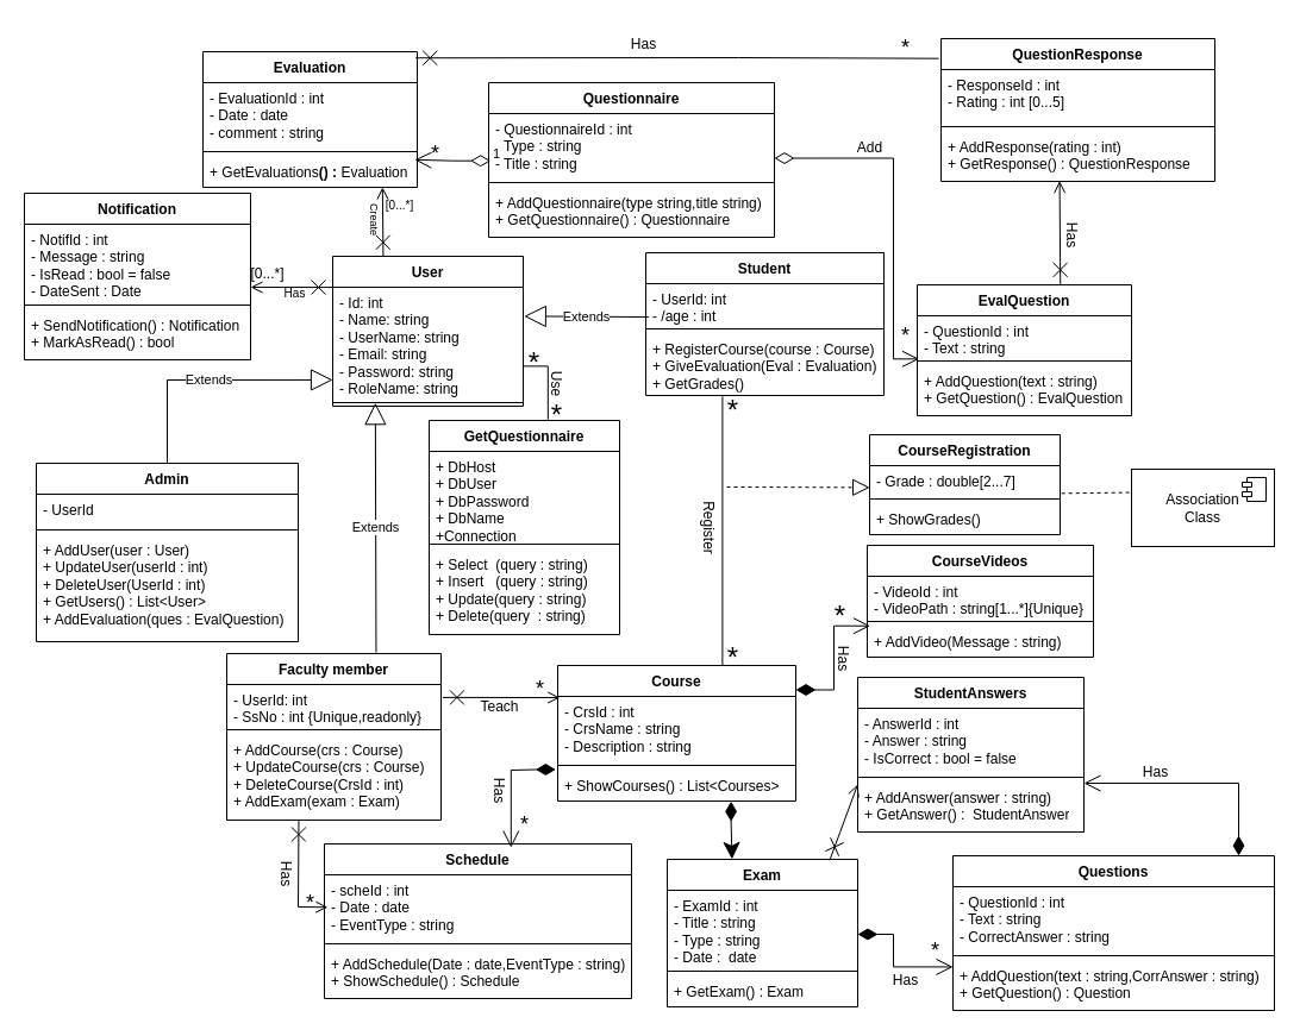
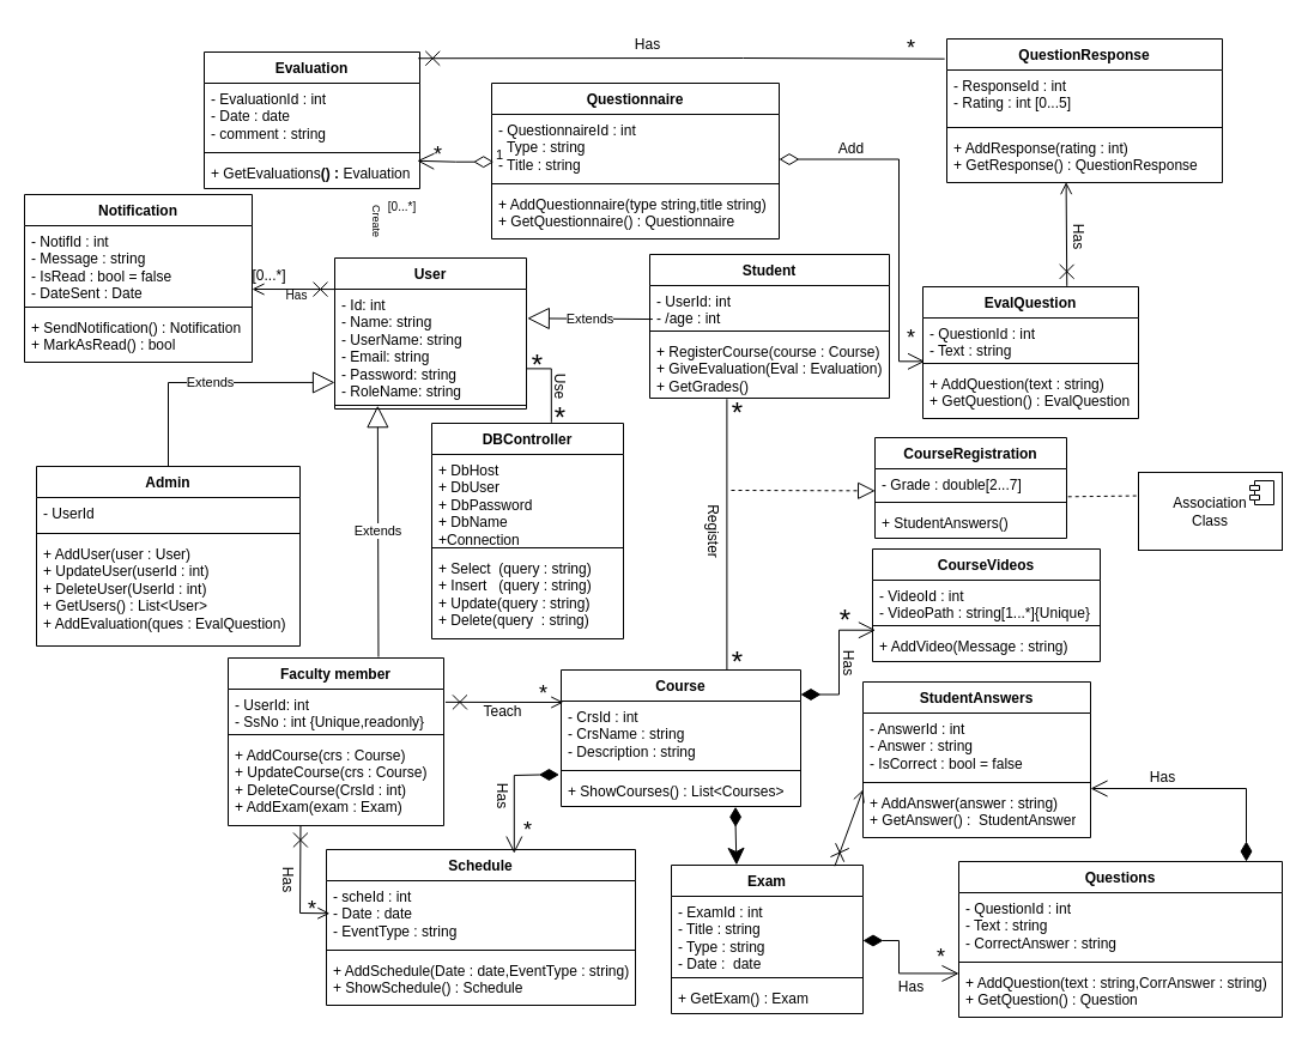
- <mxCell id="107" value="Add" style="text;html=1;align=center;verticalAlign=middle;resizable=0;points=[];autosize=1;strokeColor=none;fillColor=none;" vertex="1" parent="1"><mxGeometry x="710" y="109" width="40" height="30" as="geometry" /></mxCell>
+ <mxCell id="107" value="Add" style="text;html=1;align=center;verticalAlign=middle;resizable=0;points=[];autosize=1;strokeColor=none;fillColor=none;" vertex="1" parent="1"><mxGeometry x="690" y="109" width="40" height="30" as="geometry" /></mxCell>
- <mxCell id="69" value="" style="endArrow=open;startArrow=cross;endFill=0;startFill=0;endSize=8;startSize=10;html=1;rounded=0;entryX=0.838;entryY=0.997;entryDx=0;entryDy=0;entryPerimeter=0;exitX=0.265;exitY=0.002;exitDx=0;exitDy=0;exitPerimeter=0;" parent="1" source="2" target="44" edge="1"><mxGeometry width="160" relative="1" as="geometry"><mxPoint x="321.56" y="216.756" as="sourcePoint" /><mxPoint x="301.76" y="158.546" as="targetPoint" /></mxGeometry></mxCell>
- <mxCell id="80" value="GetQuestionnaire" style="swimlane;fontStyle=1;align=center;verticalAlign=top;childLayout=stackLayout;horizontal=1;startSize=26;horizontalStack=0;resizeParent=1;resizeParentMax=0;resizeLast=0;collapsible=1;marginBottom=0;whiteSpace=wrap;html=1;" parent="1" vertex="1"><mxGeometry x="360" y="353" width="160" height="180" as="geometry" /></mxCell>
+ <mxCell id="80" value="DBController" style="swimlane;fontStyle=1;align=center;verticalAlign=top;childLayout=stackLayout;horizontal=1;startSize=26;horizontalStack=0;resizeParent=1;resizeParentMax=0;resizeLast=0;collapsible=1;marginBottom=0;whiteSpace=wrap;html=1;" parent="1" vertex="1"><mxGeometry x="360" y="353" width="160" height="180" as="geometry" /></mxCell>
- <mxCell id="20" value="+ ShowGrades()&amp;nbsp;" style="text;strokeColor=none;fillColor=none;align=left;verticalAlign=top;spacingLeft=4;spacingRight=4;overflow=hidden;rotatable=0;points=[[0,0.5],[1,0.5]];portConstraint=eastwest;whiteSpace=wrap;html=1;" parent="17" vertex="1"><mxGeometry y="58" width="160" height="26" as="geometry" /></mxCell>
+ <mxCell id="20" value="+ StudentAnswers()&amp;nbsp;" style="text;strokeColor=none;fillColor=none;align=left;verticalAlign=top;spacingLeft=4;spacingRight=4;overflow=hidden;rotatable=0;points=[[0,0.5],[1,0.5]];portConstraint=eastwest;whiteSpace=wrap;html=1;" parent="17" vertex="1"><mxGeometry y="58" width="160" height="26" as="geometry" /></mxCell>
